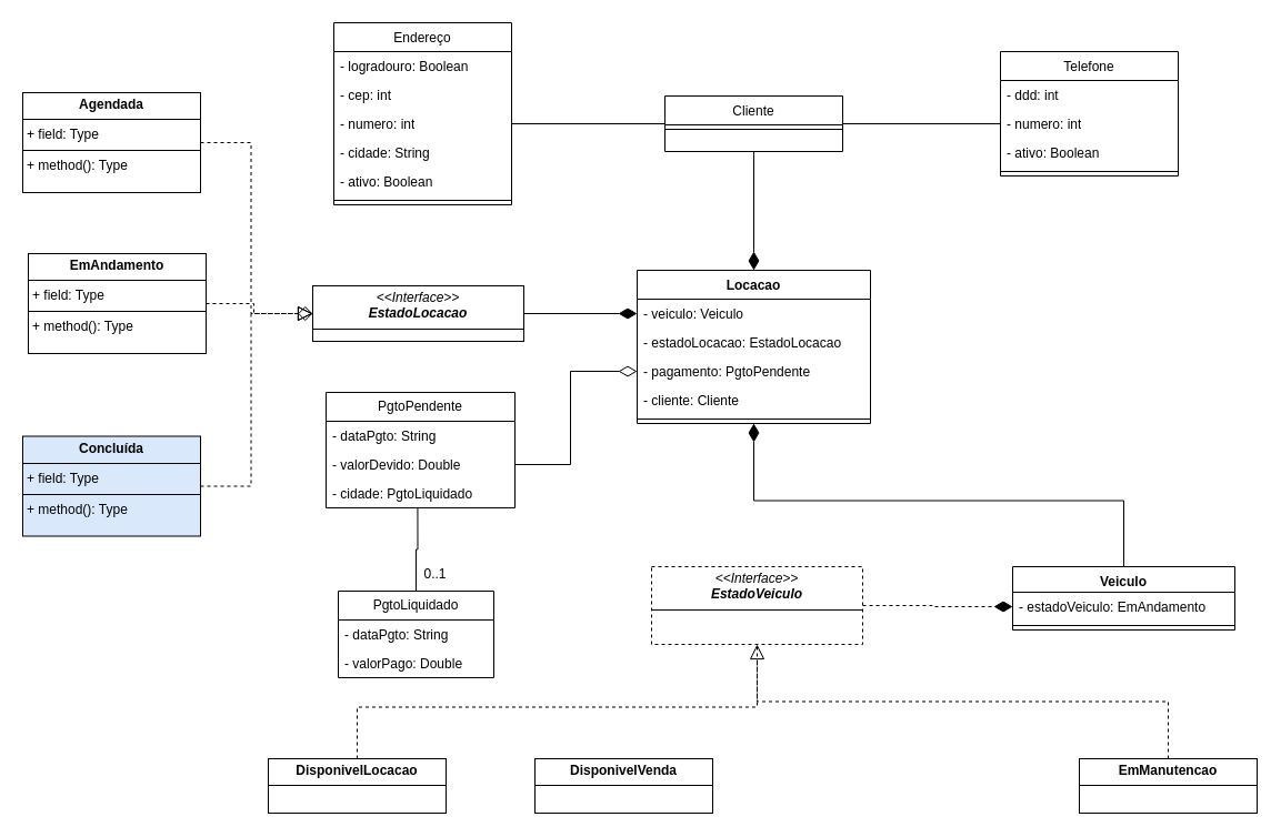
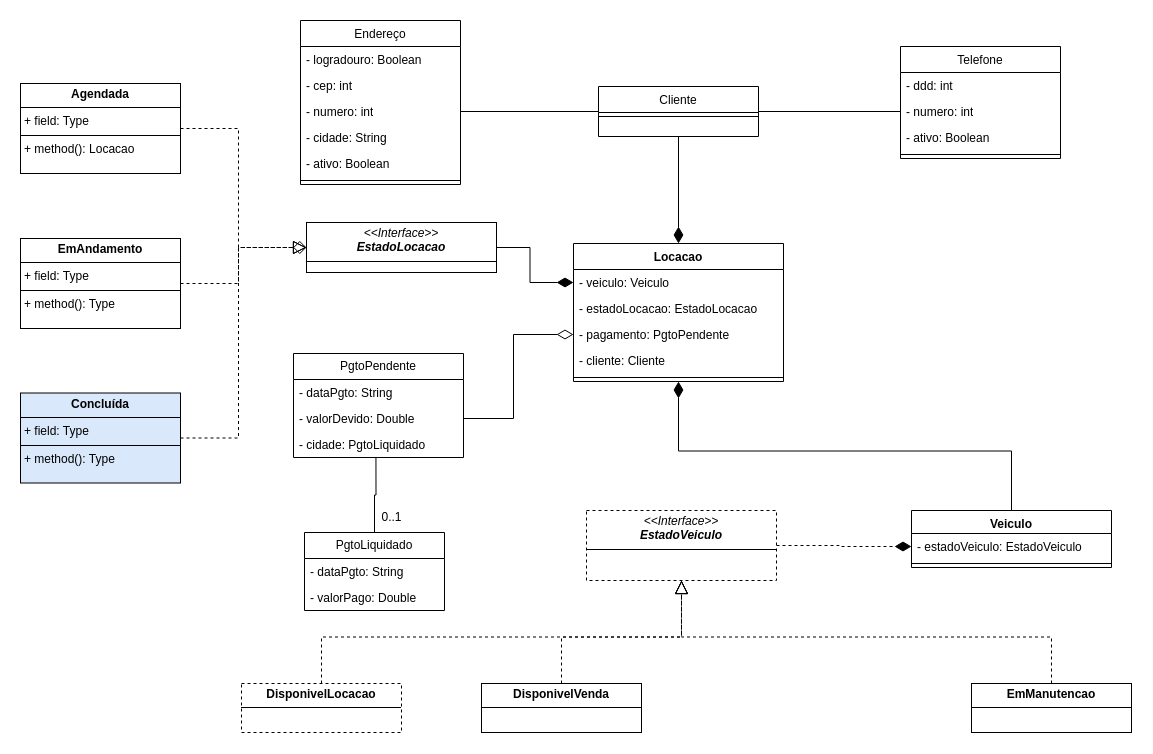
- <mxCell id="27" value="&lt;p style=&quot;margin:0px;margin-top:4px;text-align:center;&quot;&gt;&lt;b&gt;Agendada&lt;/b&gt;&lt;/p&gt;&lt;hr size=&quot;1&quot; style=&quot;border-style:solid;&quot;&gt;&lt;p style=&quot;margin:0px;margin-left:4px;&quot;&gt;+ field: Type&lt;/p&gt;&lt;hr size=&quot;1&quot; style=&quot;border-style:solid;&quot;&gt;&lt;p style=&quot;margin:0px;margin-left:4px;&quot;&gt;+ method(): Type&lt;/p&gt;" style="verticalAlign=top;align=left;overflow=fill;html=1;whiteSpace=wrap;" vertex="1" parent="1"><mxGeometry x="20" y="83" width="160" height="90" as="geometry" /></mxCell>
+ <mxCell id="27" value="&lt;p style=&quot;margin:0px;margin-top:4px;text-align:center;&quot;&gt;&lt;b&gt;Agendada&lt;/b&gt;&lt;/p&gt;&lt;hr size=&quot;1&quot; style=&quot;border-style:solid;&quot;&gt;&lt;p style=&quot;margin:0px;margin-left:4px;&quot;&gt;+ field: Type&lt;/p&gt;&lt;hr size=&quot;1&quot; style=&quot;border-style:solid;&quot;&gt;&lt;p style=&quot;margin:0px;margin-left:4px;&quot;&gt;+ method(): Locacao&lt;/p&gt;" style="verticalAlign=top;align=left;overflow=fill;html=1;whiteSpace=wrap;" vertex="1" parent="1"><mxGeometry x="20" y="83" width="160" height="90" as="geometry" /></mxCell>
- <mxCell id="29" value="&lt;p style=&quot;margin:0px;margin-top:4px;text-align:center;&quot;&gt;&lt;b&gt;EmAndamento&lt;/b&gt;&lt;/p&gt;&lt;hr size=&quot;1&quot; style=&quot;border-style:solid;&quot;&gt;&lt;p style=&quot;margin:0px;margin-left:4px;&quot;&gt;+ field: Type&lt;/p&gt;&lt;hr size=&quot;1&quot; style=&quot;border-style:solid;&quot;&gt;&lt;p style=&quot;margin:0px;margin-left:4px;&quot;&gt;+ method(): Type&lt;/p&gt;" style="verticalAlign=top;align=left;overflow=fill;html=1;whiteSpace=wrap;" vertex="1" parent="1"><mxGeometry x="25" y="228" width="160" height="90" as="geometry" /></mxCell>
+ <mxCell id="29" value="&lt;p style=&quot;margin:0px;margin-top:4px;text-align:center;&quot;&gt;&lt;b&gt;EmAndamento&lt;/b&gt;&lt;/p&gt;&lt;hr size=&quot;1&quot; style=&quot;border-style:solid;&quot;&gt;&lt;p style=&quot;margin:0px;margin-left:4px;&quot;&gt;+ field: Type&lt;/p&gt;&lt;hr size=&quot;1&quot; style=&quot;border-style:solid;&quot;&gt;&lt;p style=&quot;margin:0px;margin-left:4px;&quot;&gt;+ method(): Type&lt;/p&gt;" style="verticalAlign=top;align=left;overflow=fill;html=1;whiteSpace=wrap;" vertex="1" parent="1"><mxGeometry x="20" y="238" width="160" height="90" as="geometry" /></mxCell>
- <mxCell id="25" value="&lt;p style=&quot;margin:0px;margin-top:4px;text-align:center;&quot;&gt;&lt;i&gt;&amp;lt;&amp;lt;Interface&amp;gt;&amp;gt;&lt;br&gt;&lt;b&gt;EstadoLocacao&lt;/b&gt;&lt;/i&gt;&lt;/p&gt;&lt;hr size=&quot;1&quot; style=&quot;border-style:solid;&quot;&gt;&lt;p style=&quot;margin:0px;margin-left:4px;&quot;&gt;&lt;/p&gt;&lt;p style=&quot;margin:0px;margin-left:4px;&quot;&gt;&lt;br&gt;&lt;/p&gt;" style="verticalAlign=top;align=left;overflow=fill;html=1;whiteSpace=wrap;" vertex="1" parent="1"><mxGeometry x="281" y="257" width="190" height="50" as="geometry" /></mxCell>
+ <mxCell id="25" value="&lt;p style=&quot;margin:0px;margin-top:4px;text-align:center;&quot;&gt;&lt;i&gt;&amp;lt;&amp;lt;Interface&amp;gt;&amp;gt;&lt;br&gt;&lt;b&gt;EstadoLocacao&lt;/b&gt;&lt;/i&gt;&lt;/p&gt;&lt;hr size=&quot;1&quot; style=&quot;border-style:solid;&quot;&gt;&lt;p style=&quot;margin:0px;margin-left:4px;&quot;&gt;&lt;/p&gt;&lt;p style=&quot;margin:0px;margin-left:4px;&quot;&gt;&lt;br&gt;&lt;/p&gt;" style="verticalAlign=top;align=left;overflow=fill;html=1;whiteSpace=wrap;" vertex="1" parent="1"><mxGeometry x="306" y="222" width="190" height="50" as="geometry" /></mxCell>
- <mxCell id="35" value="- estadoVeiculo: EmAndamento" style="text;strokeColor=none;fillColor=none;align=left;verticalAlign=top;spacingLeft=4;spacingRight=4;overflow=hidden;rotatable=0;points=[[0,0.5],[1,0.5]];portConstraint=eastwest;whiteSpace=wrap;html=1;" vertex="1" parent="34"><mxGeometry y="23" width="200" height="26" as="geometry" /></mxCell>
+ <mxCell id="35" value="- estadoVeiculo: EstadoVeiculo" style="text;strokeColor=none;fillColor=none;align=left;verticalAlign=top;spacingLeft=4;spacingRight=4;overflow=hidden;rotatable=0;points=[[0,0.5],[1,0.5]];portConstraint=eastwest;whiteSpace=wrap;html=1;" vertex="1" parent="34"><mxGeometry y="23" width="200" height="26" as="geometry" /></mxCell>
- <mxCell id="41" style="edgeStyle=orthogonalEdgeStyle;rounded=0;orthogonalLoop=1;jettySize=auto;html=1;exitX=0.5;exitY=0;exitDx=0;exitDy=0;entryX=0.5;entryY=1;entryDx=0;entryDy=0;endSize=11;endArrow=none;endFill=0;dashed=1;" edge="1" parent="1" source="42" target="38"><mxGeometry relative="1" as="geometry" /></mxCell>
+ <mxCell id="41" style="edgeStyle=orthogonalEdgeStyle;rounded=0;orthogonalLoop=1;jettySize=auto;html=1;exitX=0.5;exitY=0;exitDx=0;exitDy=0;entryX=0.5;entryY=1;entryDx=0;entryDy=0;endSize=11;endArrow=block;endFill=0;dashed=1;" edge="1" parent="1" source="42" target="38"><mxGeometry relative="1" as="geometry" /></mxCell>
+ <mxCell id="39" style="edgeStyle=orthogonalEdgeStyle;rounded=0;orthogonalLoop=1;jettySize=auto;html=1;exitX=0.5;exitY=0;exitDx=0;exitDy=0;entryX=0.5;entryY=1;entryDx=0;entryDy=0;dashed=1;strokeColor=default;align=center;verticalAlign=middle;fontFamily=Helvetica;fontSize=11;fontColor=default;labelBackgroundColor=default;endArrow=block;endFill=0;endSize=11;" edge="1" parent="1" source="40" target="38"><mxGeometry relative="1" as="geometry" /></mxCell>
- <mxCell id="44" value="&lt;p style=&quot;margin:0px;margin-top:4px;text-align:center;&quot;&gt;&lt;b&gt;DisponivelLocacao&lt;/b&gt;&lt;/p&gt;&lt;hr size=&quot;1&quot; style=&quot;border-style:solid;&quot;&gt;&lt;p style=&quot;margin:0px;margin-left:4px;&quot;&gt;&lt;/p&gt;&lt;p style=&quot;margin:0px;margin-left:4px;&quot;&gt;&lt;br&gt;&lt;/p&gt;" style="verticalAlign=top;align=left;overflow=fill;html=1;whiteSpace=wrap;" vertex="1" parent="1"><mxGeometry x="241" y="683" width="160" height="49" as="geometry" /></mxCell>
+ <mxCell id="44" value="&lt;p style=&quot;margin:0px;margin-top:4px;text-align:center;&quot;&gt;&lt;b&gt;DisponivelLocacao&lt;/b&gt;&lt;/p&gt;&lt;hr size=&quot;1&quot; style=&quot;border-style:solid;&quot;&gt;&lt;p style=&quot;margin:0px;margin-left:4px;&quot;&gt;&lt;/p&gt;&lt;p style=&quot;margin:0px;margin-left:4px;&quot;&gt;&lt;br&gt;&lt;/p&gt;" style="verticalAlign=top;align=left;overflow=fill;html=1;whiteSpace=wrap;dashed=1;" vertex="1" parent="1"><mxGeometry x="241" y="683" width="160" height="49" as="geometry" /></mxCell>
